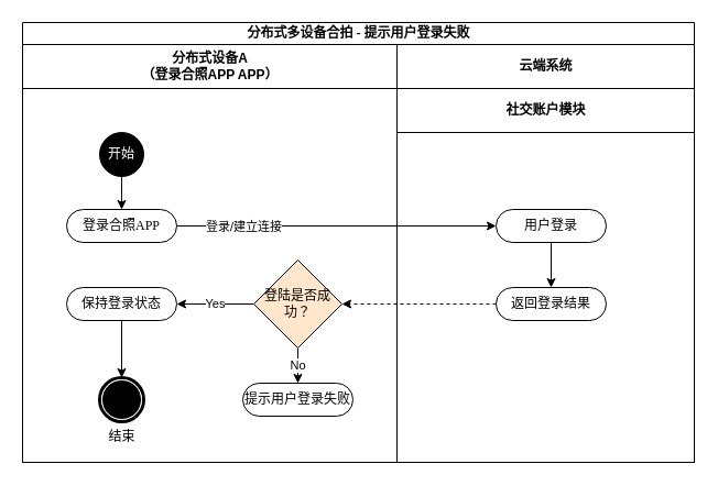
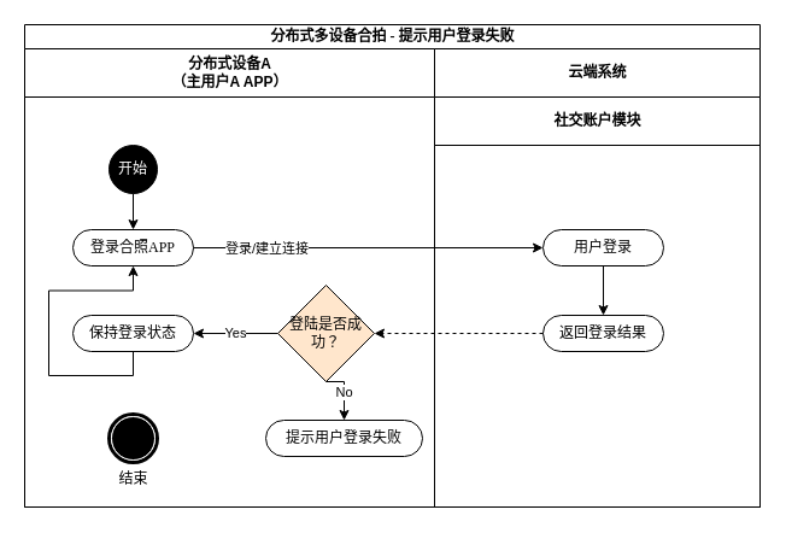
- <mxCell id="3" value="分布式设备A&lt;br&gt;（登录合照APP APP）" style="swimlane;html=1;startSize=40;" parent="2" vertex="1"><mxGeometry y="20" width="340" height="380" as="geometry" /></mxCell>
+ <mxCell id="3" value="分布式设备A&lt;br&gt;（主用户A APP）" style="swimlane;html=1;startSize=40;" parent="2" vertex="1"><mxGeometry y="20" width="340" height="380" as="geometry" /></mxCell>
- <mxCell id="7" style="edgeStyle=orthogonalEdgeStyle;rounded=0;orthogonalLoop=1;jettySize=auto;html=1;exitX=0.5;exitY=1;exitDx=0;exitDy=0;entryX=0.5;entryY=0;entryDx=0;entryDy=0;" parent="3" source="8" target="11" edge="1"><mxGeometry relative="1" as="geometry"><mxPoint x="90" y="290" as="targetPoint" /></mxGeometry></mxCell>
+ <mxCell id="7" style="edgeStyle=orthogonalEdgeStyle;rounded=0;orthogonalLoop=1;jettySize=auto;html=1;exitX=0.5;exitY=1;exitDx=0;exitDy=0;" parent="3" source="8" target="4" edge="1"><mxGeometry relative="1" as="geometry"><mxPoint x="90" y="290" as="targetPoint" /></mxGeometry></mxCell>
- <mxCell id="13" value="提示用户登录失败" style="rounded=1;whiteSpace=wrap;html=1;shadow=0;comic=0;labelBackgroundColor=none;strokeWidth=1;fontFamily=Verdana;fontSize=12;align=center;arcSize=50;" parent="3" vertex="1"><mxGeometry x="200" y="308" width="100" height="30" as="geometry" /></mxCell>
+ <mxCell id="13" value="提示用户登录失败" style="rounded=1;whiteSpace=wrap;html=1;shadow=0;comic=0;labelBackgroundColor=none;strokeWidth=1;fontFamily=Verdana;fontSize=12;align=center;arcSize=50;" parent="3" vertex="1"><mxGeometry x="200" y="308" width="130" height="30" as="geometry" /></mxCell>
